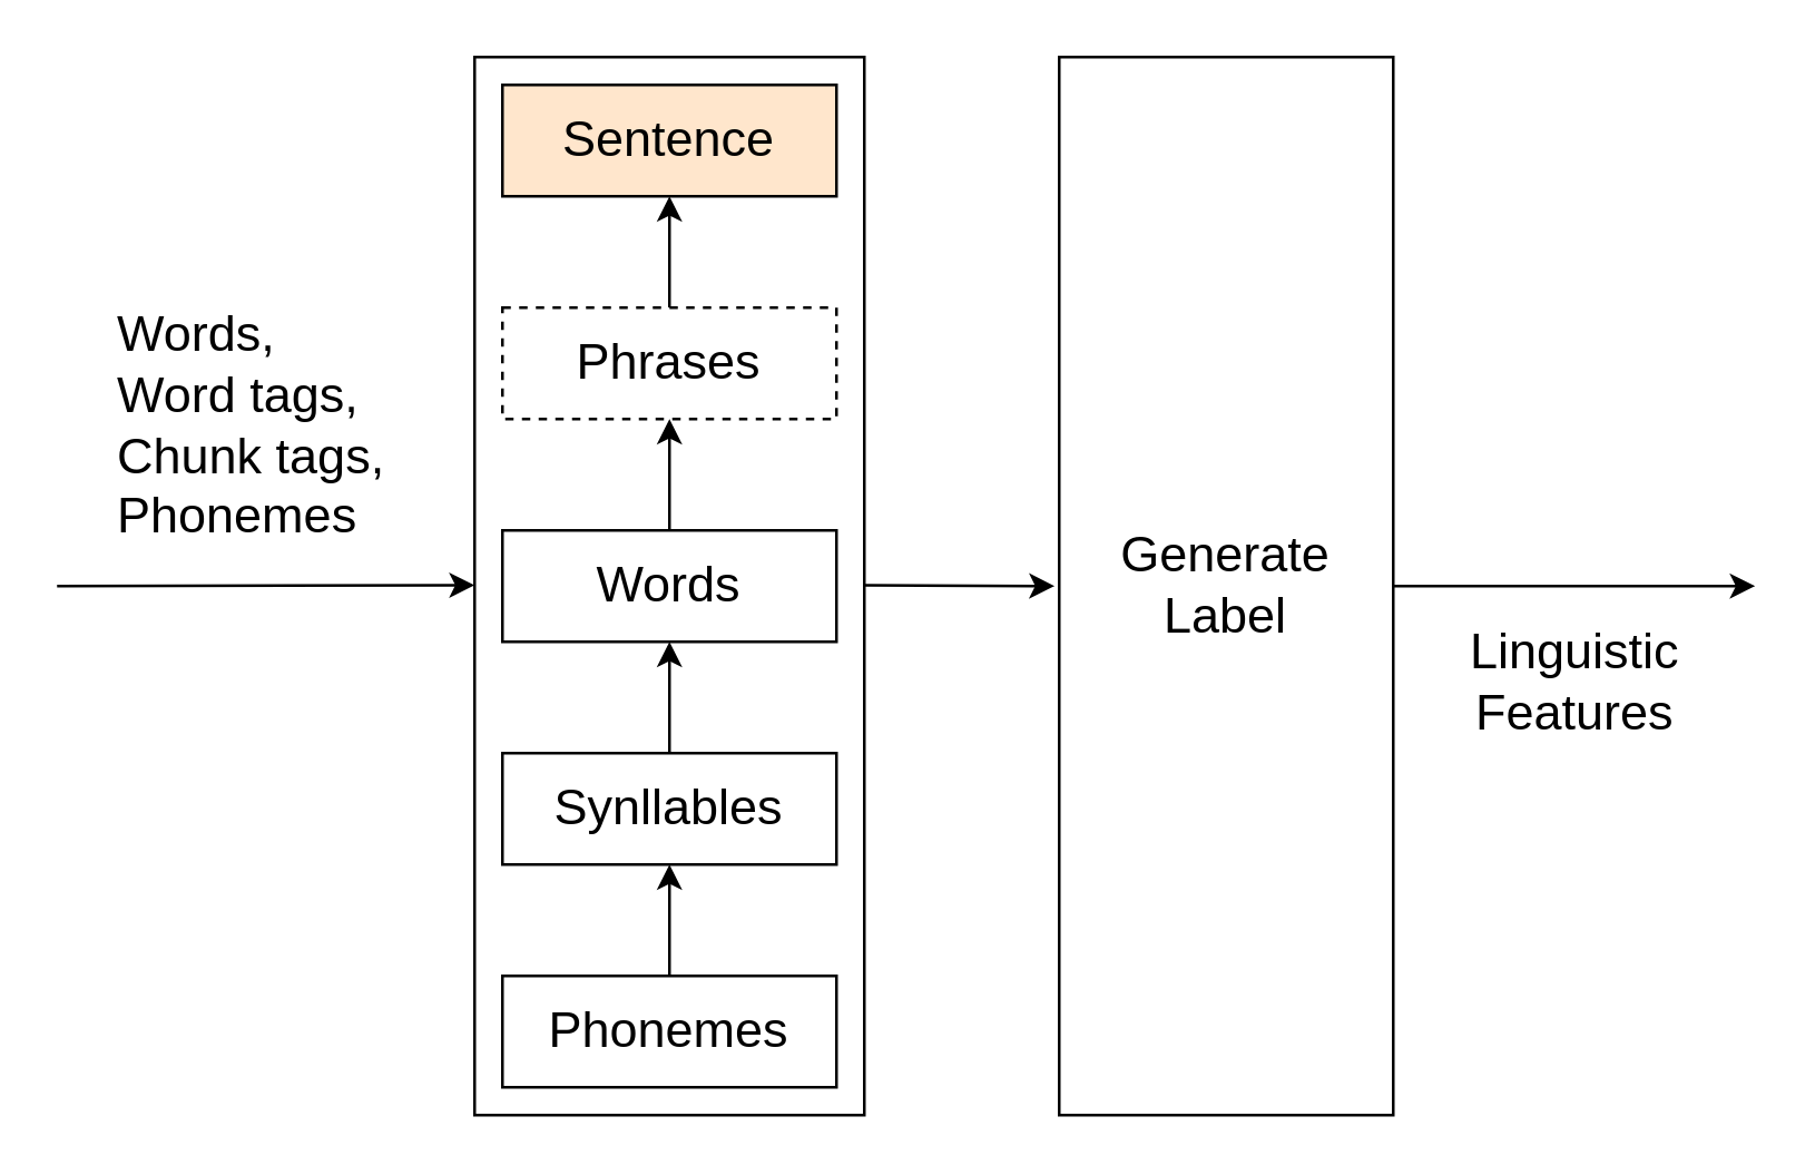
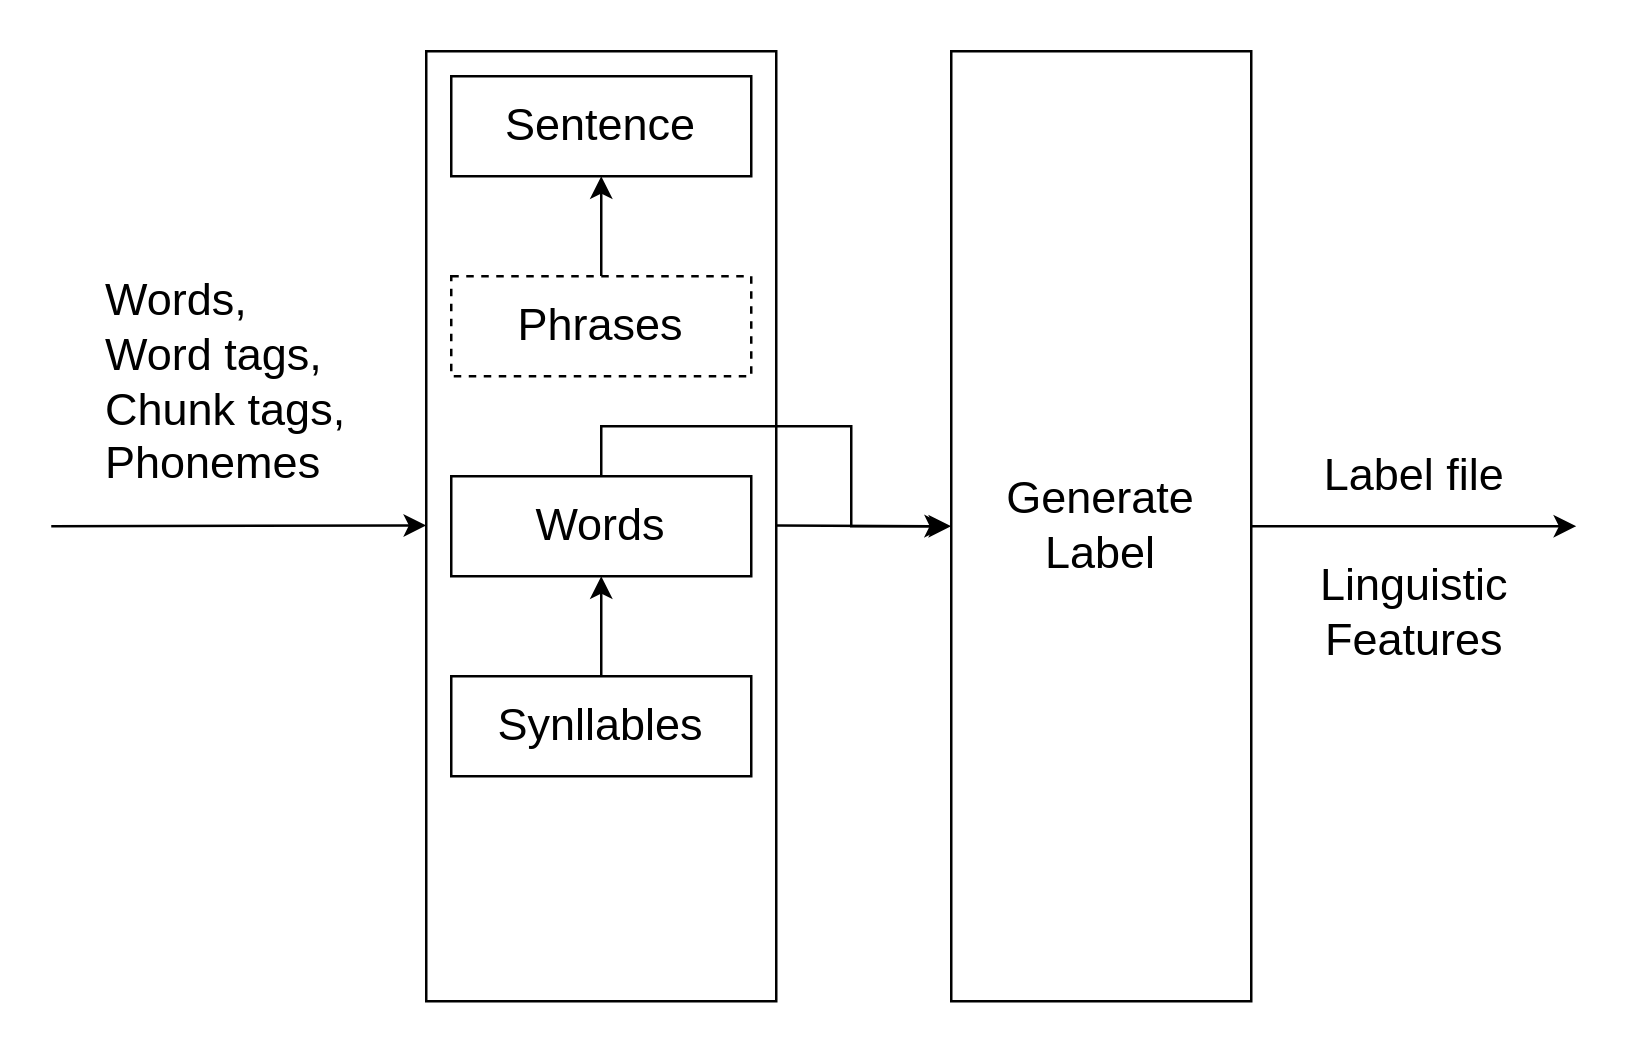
- <mxCell id="3" value="Sentence" style="rounded=0;whiteSpace=wrap;html=1;fontSize=18;fillColor=#ffe6cc;" parent="1" vertex="1"><mxGeometry x="180" y="30" width="120" height="40" as="geometry" /></mxCell>
+ <mxCell id="3" value="Sentence" style="rounded=0;whiteSpace=wrap;html=1;fontSize=18;" parent="1" vertex="1"><mxGeometry x="180" y="30" width="120" height="40" as="geometry" /></mxCell>
- <mxCell id="6" style="edgeStyle=orthogonalEdgeStyle;rounded=0;orthogonalLoop=1;jettySize=auto;html=1;exitX=0.5;exitY=0;exitDx=0;exitDy=0;entryX=0.5;entryY=1;entryDx=0;entryDy=0;" parent="1" source="7" target="5" edge="1"><mxGeometry relative="1" as="geometry" /></mxCell>
+ <mxCell id="6" style="edgeStyle=orthogonalEdgeStyle;rounded=0;orthogonalLoop=1;jettySize=auto;html=1;exitX=0.5;exitY=0;exitDx=0;exitDy=0;" parent="1" source="7" target="13" edge="1"><mxGeometry relative="1" as="geometry" /></mxCell>
+ <mxCell id="14" value="Label file" style="text;html=1;align=center;verticalAlign=middle;resizable=0;points=[];autosize=1;fontSize=18;" parent="1" vertex="1"><mxGeometry x="520" y="175" width="90" height="30" as="geometry" /></mxCell>
- <mxCell id="10" style="edgeStyle=orthogonalEdgeStyle;rounded=0;orthogonalLoop=1;jettySize=auto;html=1;entryX=0.5;entryY=1;entryDx=0;entryDy=0;" parent="1" source="11" target="9" edge="1"><mxGeometry relative="1" as="geometry"><Array as="points"><mxPoint x="240" y="340" /><mxPoint x="240" y="340" /></Array></mxGeometry></mxCell>
- <mxCell id="11" value="Phonemes" style="rounded=0;whiteSpace=wrap;html=1;fontSize=18;" parent="1" vertex="1"><mxGeometry x="180" y="350" width="120" height="40" as="geometry" /></mxCell>
